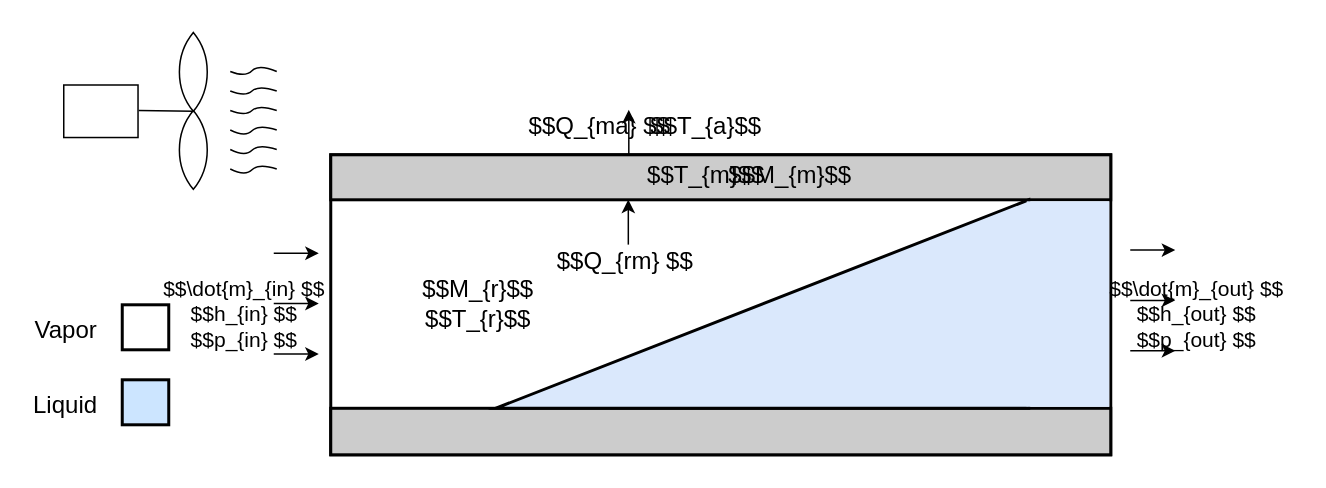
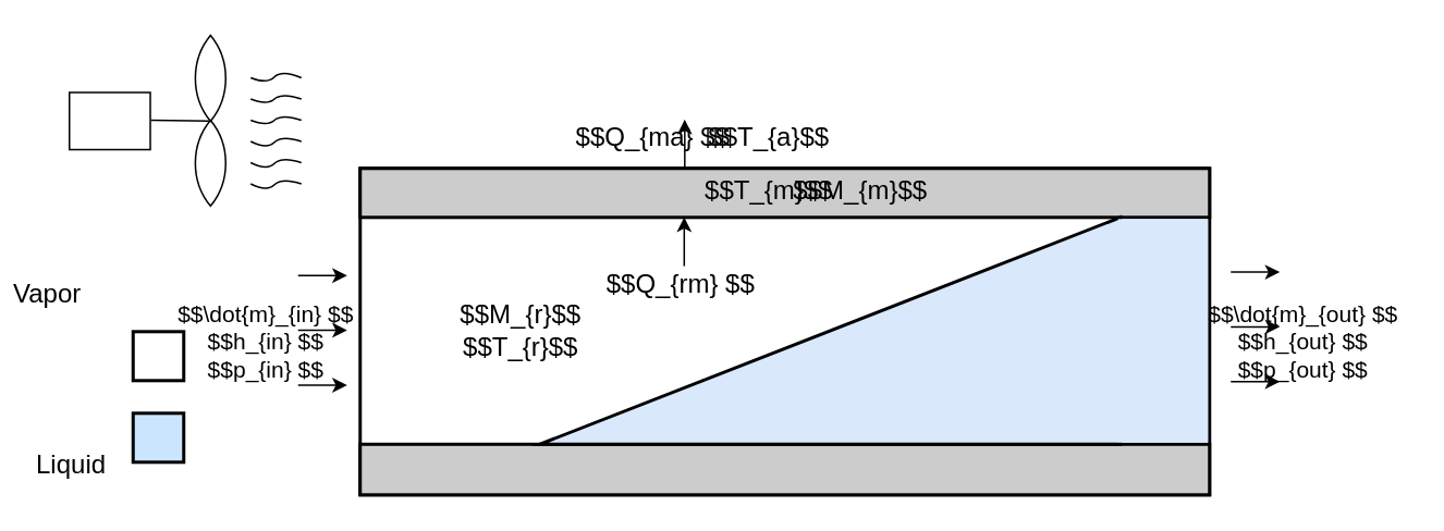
- <mxCell id="36" value="Vapor" style="text;whiteSpace=wrap;html=1;fontSize=16;fontFamily=Helvetica;" vertex="1" parent="1"><mxGeometry x="21" y="202.53" width="49" height="30" as="geometry" /></mxCell>
+ <mxCell id="36" value="Vapor" style="text;whiteSpace=wrap;html=1;fontSize=16;fontFamily=Helvetica;" vertex="1" parent="1"><mxGeometry x="6" y="162.53" width="49" height="30" as="geometry" /></mxCell>
- <mxCell id="37" value="Liquid" style="text;whiteSpace=wrap;html=1;fontSize=16;fontFamily=Helvetica;" vertex="1" parent="1"><mxGeometry x="20" y="252.53" width="50" height="30" as="geometry" /></mxCell>
+ <mxCell id="37" value="Liquid" style="text;whiteSpace=wrap;html=1;fontSize=16;fontFamily=Helvetica;" vertex="1" parent="1"><mxGeometry x="20" y="267.53" width="50" height="30" as="geometry" /></mxCell>
